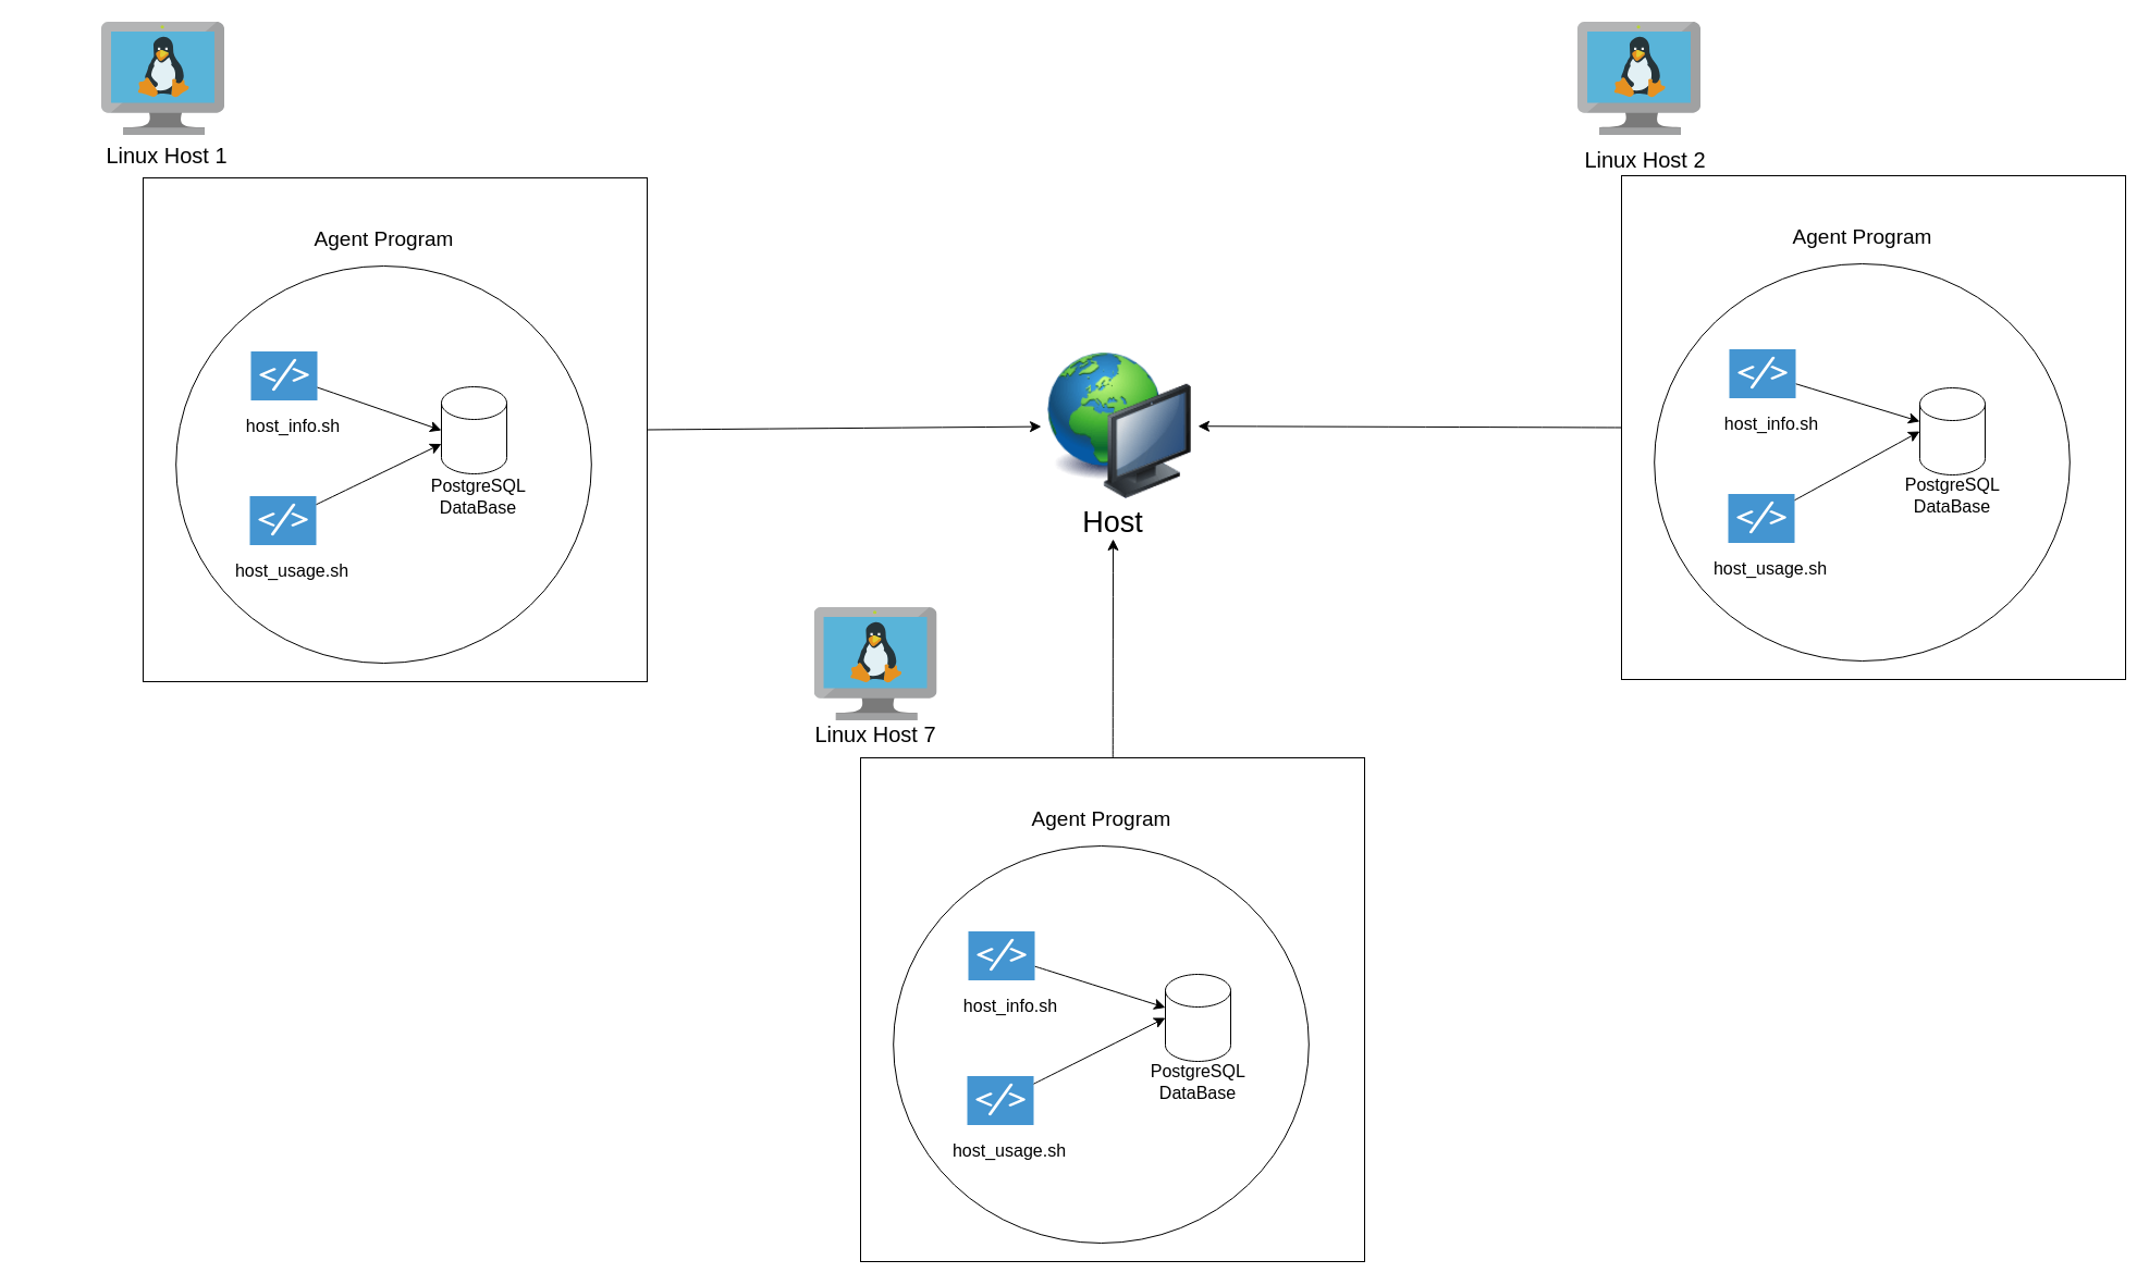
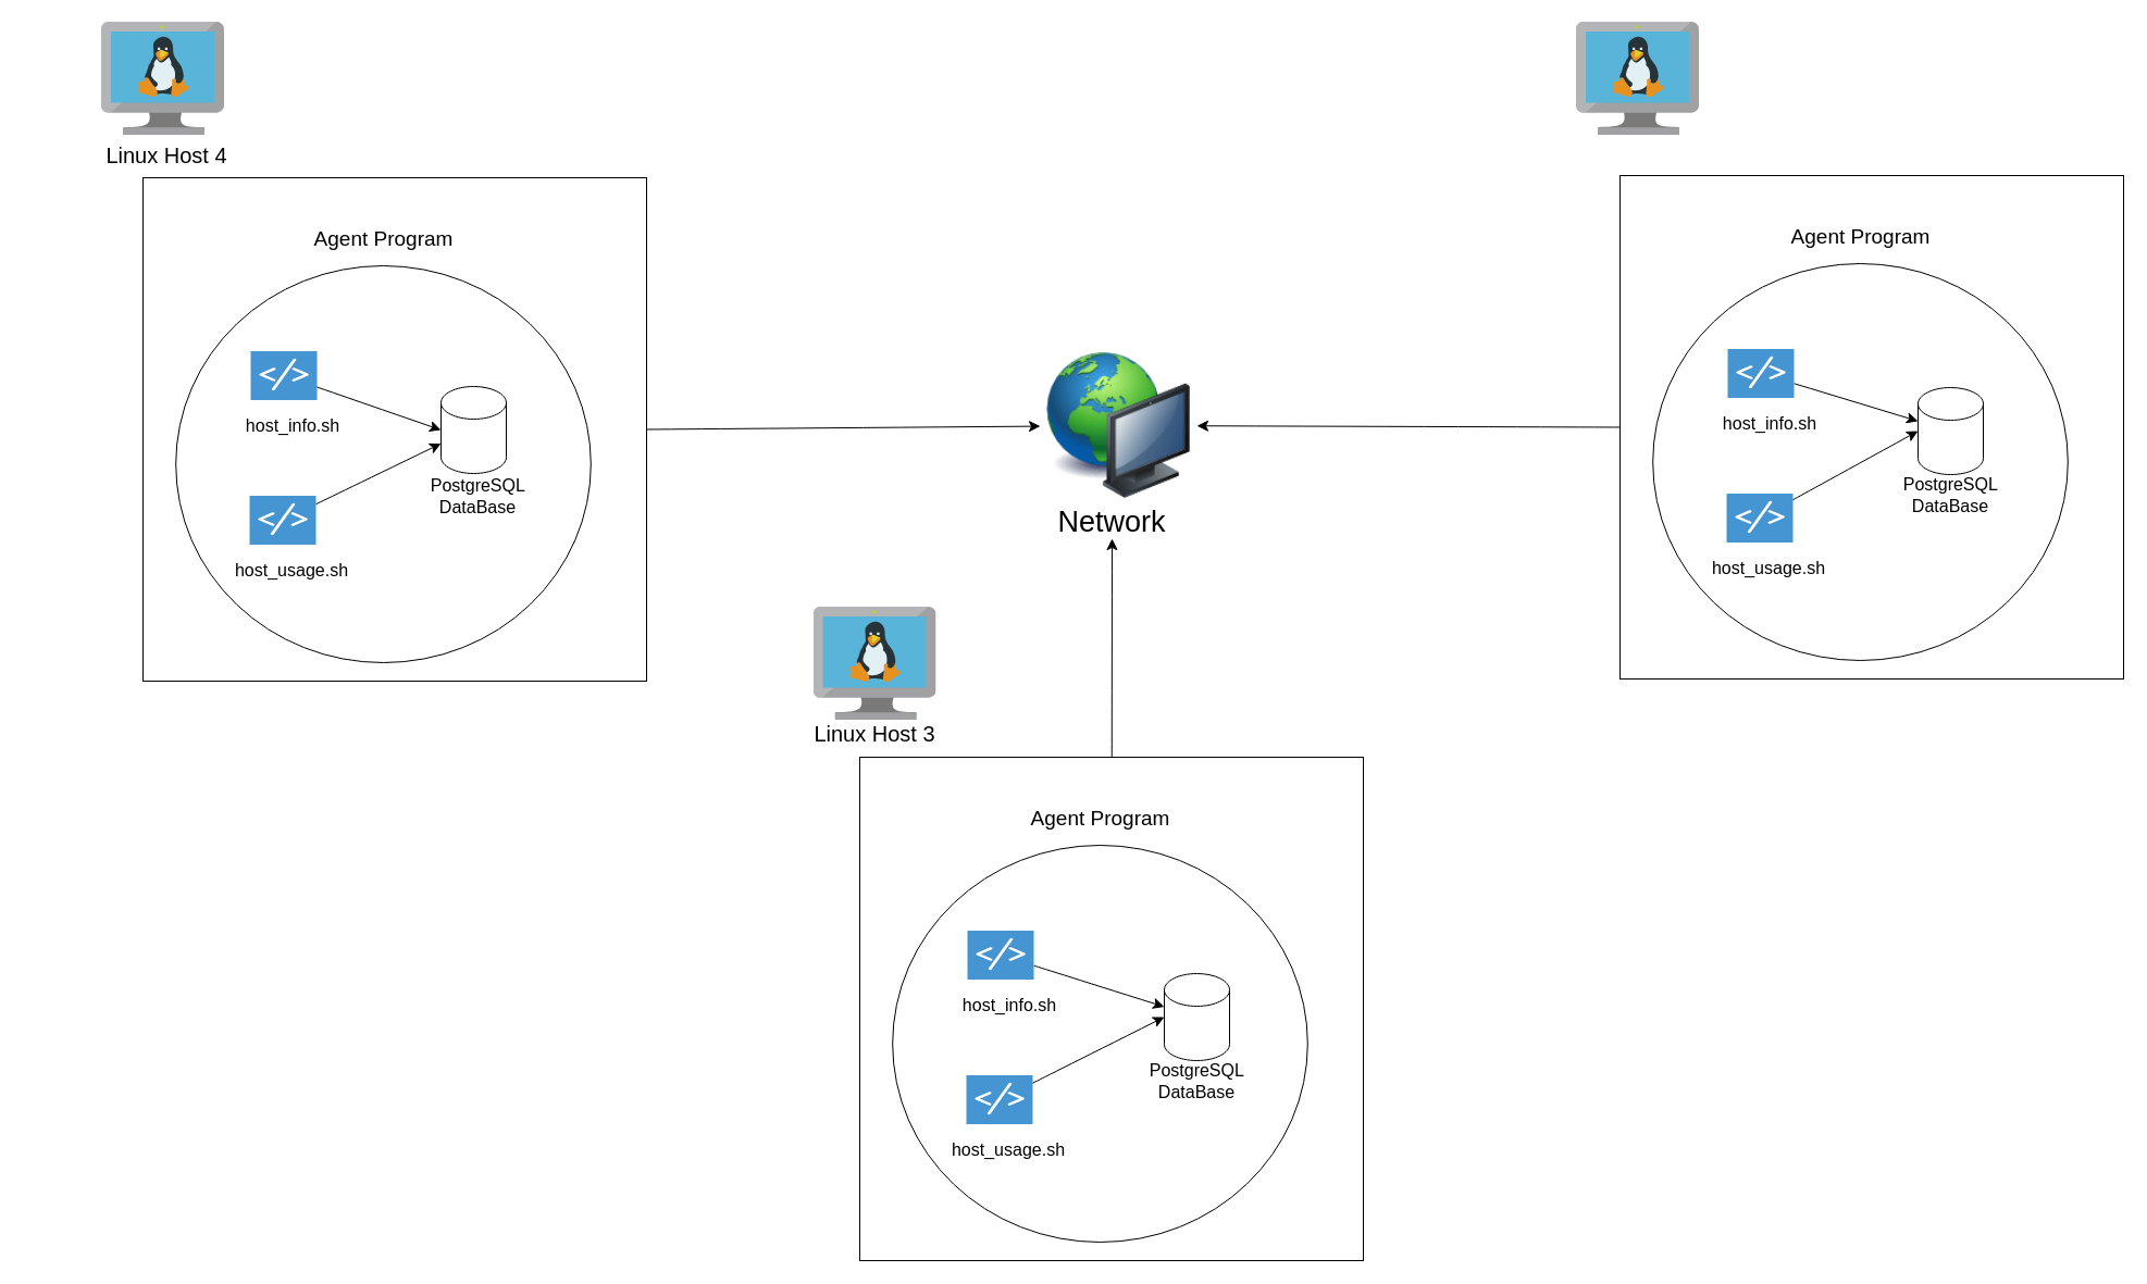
- <mxCell id="4" value="&lt;font style=&quot;font-size: 20px;&quot;&gt;Linux Host 1&lt;/font&gt;" style="text;html=1;align=center;verticalAlign=middle;whiteSpace=wrap;rounded=0;fontSize=16;" vertex="1" parent="1"><mxGeometry x="20" y="127" width="266.05" height="30" as="geometry" /></mxCell>
+ <mxCell id="4" value="&lt;font style=&quot;font-size: 20px;&quot;&gt;Linux Host 4&lt;/font&gt;" style="text;html=1;align=center;verticalAlign=middle;whiteSpace=wrap;rounded=0;fontSize=16;" vertex="1" parent="1"><mxGeometry x="20" y="127" width="266.05" height="30" as="geometry" /></mxCell>
- <mxCell id="18" value="&lt;font style=&quot;font-size: 20px;&quot;&gt;Linux Host 2&lt;/font&gt;" style="text;html=1;align=center;verticalAlign=middle;whiteSpace=wrap;rounded=0;fontSize=16;" vertex="1" parent="1"><mxGeometry x="1404" y="131" width="214.05" height="30" as="geometry" /></mxCell>
- <mxCell id="44" value="&lt;font style=&quot;font-size: 27px;&quot;&gt;Host&lt;/font&gt;" style="text;html=1;align=center;verticalAlign=middle;whiteSpace=wrap;rounded=0;fontSize=16;" vertex="1" parent="1"><mxGeometry x="960" y="465" width="124" height="30" as="geometry" /></mxCell>
+ <mxCell id="44" value="&lt;font style=&quot;font-size: 27px;&quot;&gt;Network&lt;/font&gt;" style="text;html=1;align=center;verticalAlign=middle;whiteSpace=wrap;rounded=0;fontSize=16;" vertex="1" parent="1"><mxGeometry x="960" y="465" width="124" height="30" as="geometry" /></mxCell>
- <mxCell id="32" value="&lt;font style=&quot;font-size: 20px;&quot;&gt;Linux Host 7&lt;/font&gt;" style="text;html=1;align=center;verticalAlign=middle;whiteSpace=wrap;rounded=0;fontSize=16;" vertex="1" parent="1"><mxGeometry x="713" y="659" width="182.05" height="30" as="geometry" /></mxCell>
+ <mxCell id="32" value="&lt;font style=&quot;font-size: 20px;&quot;&gt;Linux Host 3&lt;/font&gt;" style="text;html=1;align=center;verticalAlign=middle;whiteSpace=wrap;rounded=0;fontSize=16;" vertex="1" parent="1"><mxGeometry x="713" y="659" width="182.05" height="30" as="geometry" /></mxCell>
